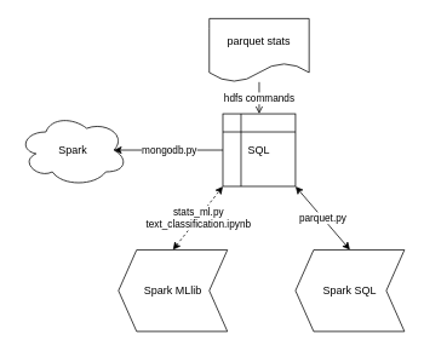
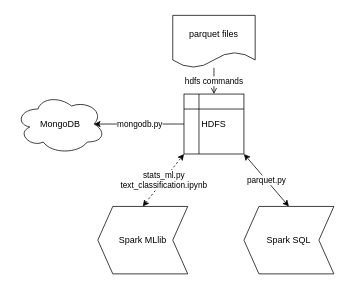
- <mxCell id="2" value="parquet stats" style="shape=document;whiteSpace=wrap;html=1;boundedLbl=1;" parent="1" vertex="1"><mxGeometry x="230" y="20" width="110" height="70" as="geometry" /></mxCell>
+ <mxCell id="2" value="parquet files" style="shape=document;whiteSpace=wrap;html=1;boundedLbl=1;" parent="1" vertex="1"><mxGeometry x="230" y="20" width="110" height="70" as="geometry" /></mxCell>
- <mxCell id="4" value="Spark" style="ellipse;shape=cloud;whiteSpace=wrap;html=1;" parent="1" vertex="1"><mxGeometry x="20" y="125" width="120" height="80" as="geometry" /></mxCell>
+ <mxCell id="4" value="MongoDB" style="ellipse;shape=cloud;whiteSpace=wrap;html=1;" parent="1" vertex="1"><mxGeometry x="20" y="125" width="120" height="80" as="geometry" /></mxCell>
- <mxCell id="7" value="SQL" style="shape=internalStorage;whiteSpace=wrap;html=1;backgroundOutline=1;" parent="1" vertex="1"><mxGeometry x="245" y="125" width="80" height="80" as="geometry" /></mxCell>
+ <mxCell id="7" value="HDFS" style="shape=internalStorage;whiteSpace=wrap;html=1;backgroundOutline=1;" parent="1" vertex="1"><mxGeometry x="245" y="125" width="80" height="80" as="geometry" /></mxCell>
